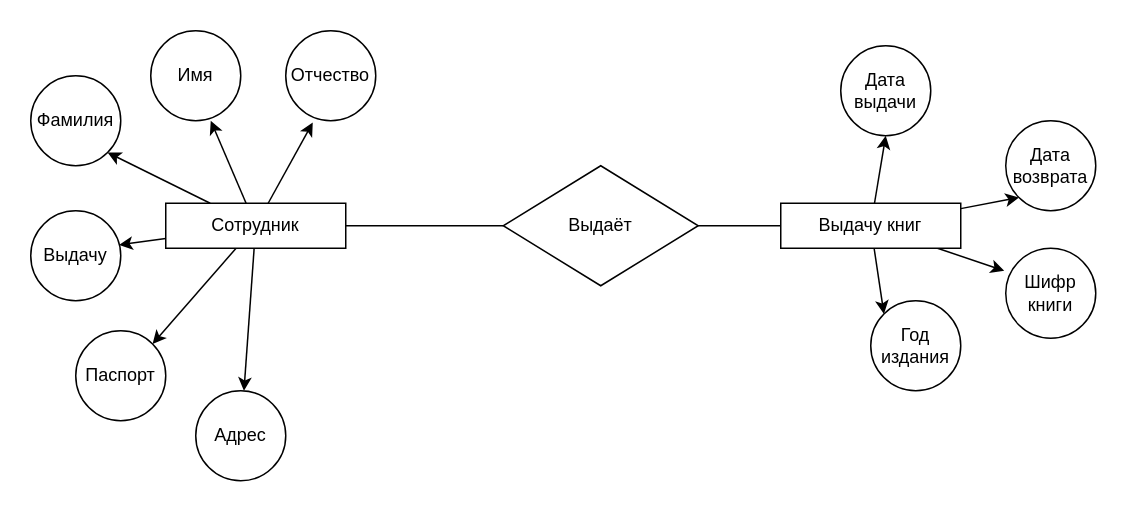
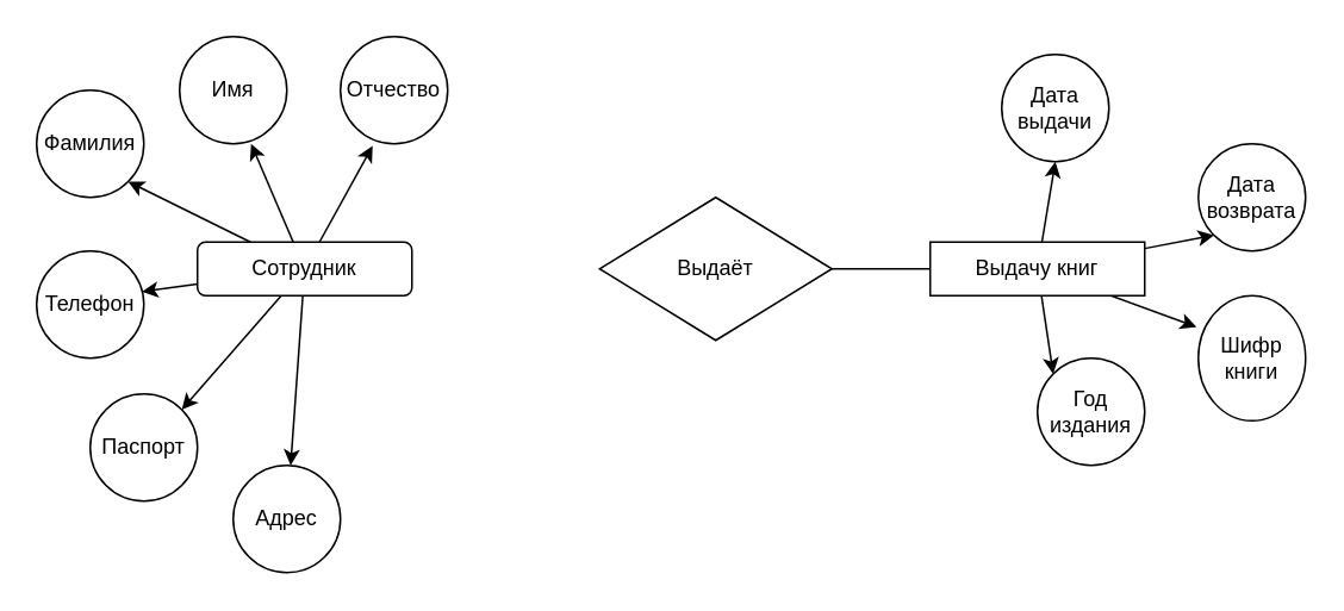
- <mxCell id="16" value="Сотрудник" style="rounded=0;whiteSpace=wrap;html=1;" vertex="1" parent="1"><mxGeometry x="110" y="135" width="120" height="30" as="geometry" /></mxCell>
+ <mxCell id="16" value="Сотрудник" style="whiteSpace=wrap;html=1;rounded=1;" vertex="1" parent="1"><mxGeometry x="110" y="135" width="120" height="30" as="geometry" /></mxCell>
- <mxCell id="9" style="edgeStyle=orthogonalEdgeStyle;rounded=0;orthogonalLoop=1;jettySize=auto;html=1;entryX=0;entryY=0.5;entryDx=0;entryDy=0;endArrow=none;endFill=0;" edge="1" parent="1" source="16" target="2"><mxGeometry relative="1" as="geometry" /></mxCell>
- <mxCell id="21" value="Выдачу" style="ellipse;whiteSpace=wrap;html=1;" vertex="1" parent="1"><mxGeometry x="20" y="140" width="60" height="60" as="geometry" /></mxCell>
+ <mxCell id="21" value="Телефон" style="ellipse;whiteSpace=wrap;html=1;" vertex="1" parent="1"><mxGeometry x="20" y="140" width="60" height="60" as="geometry" /></mxCell>
- <mxCell id="25" value="Шифр книги" style="ellipse;whiteSpace=wrap;html=1;aspect=fixed;" vertex="1" parent="1"><mxGeometry x="670" y="165" width="60" height="60" as="geometry" /></mxCell>
+ <mxCell id="25" value="Шифр книги" style="ellipse;whiteSpace=wrap;html=1;aspect=fixed;" vertex="1" parent="1"><mxGeometry x="670" y="165" width="60" height="70" as="geometry" /></mxCell>
